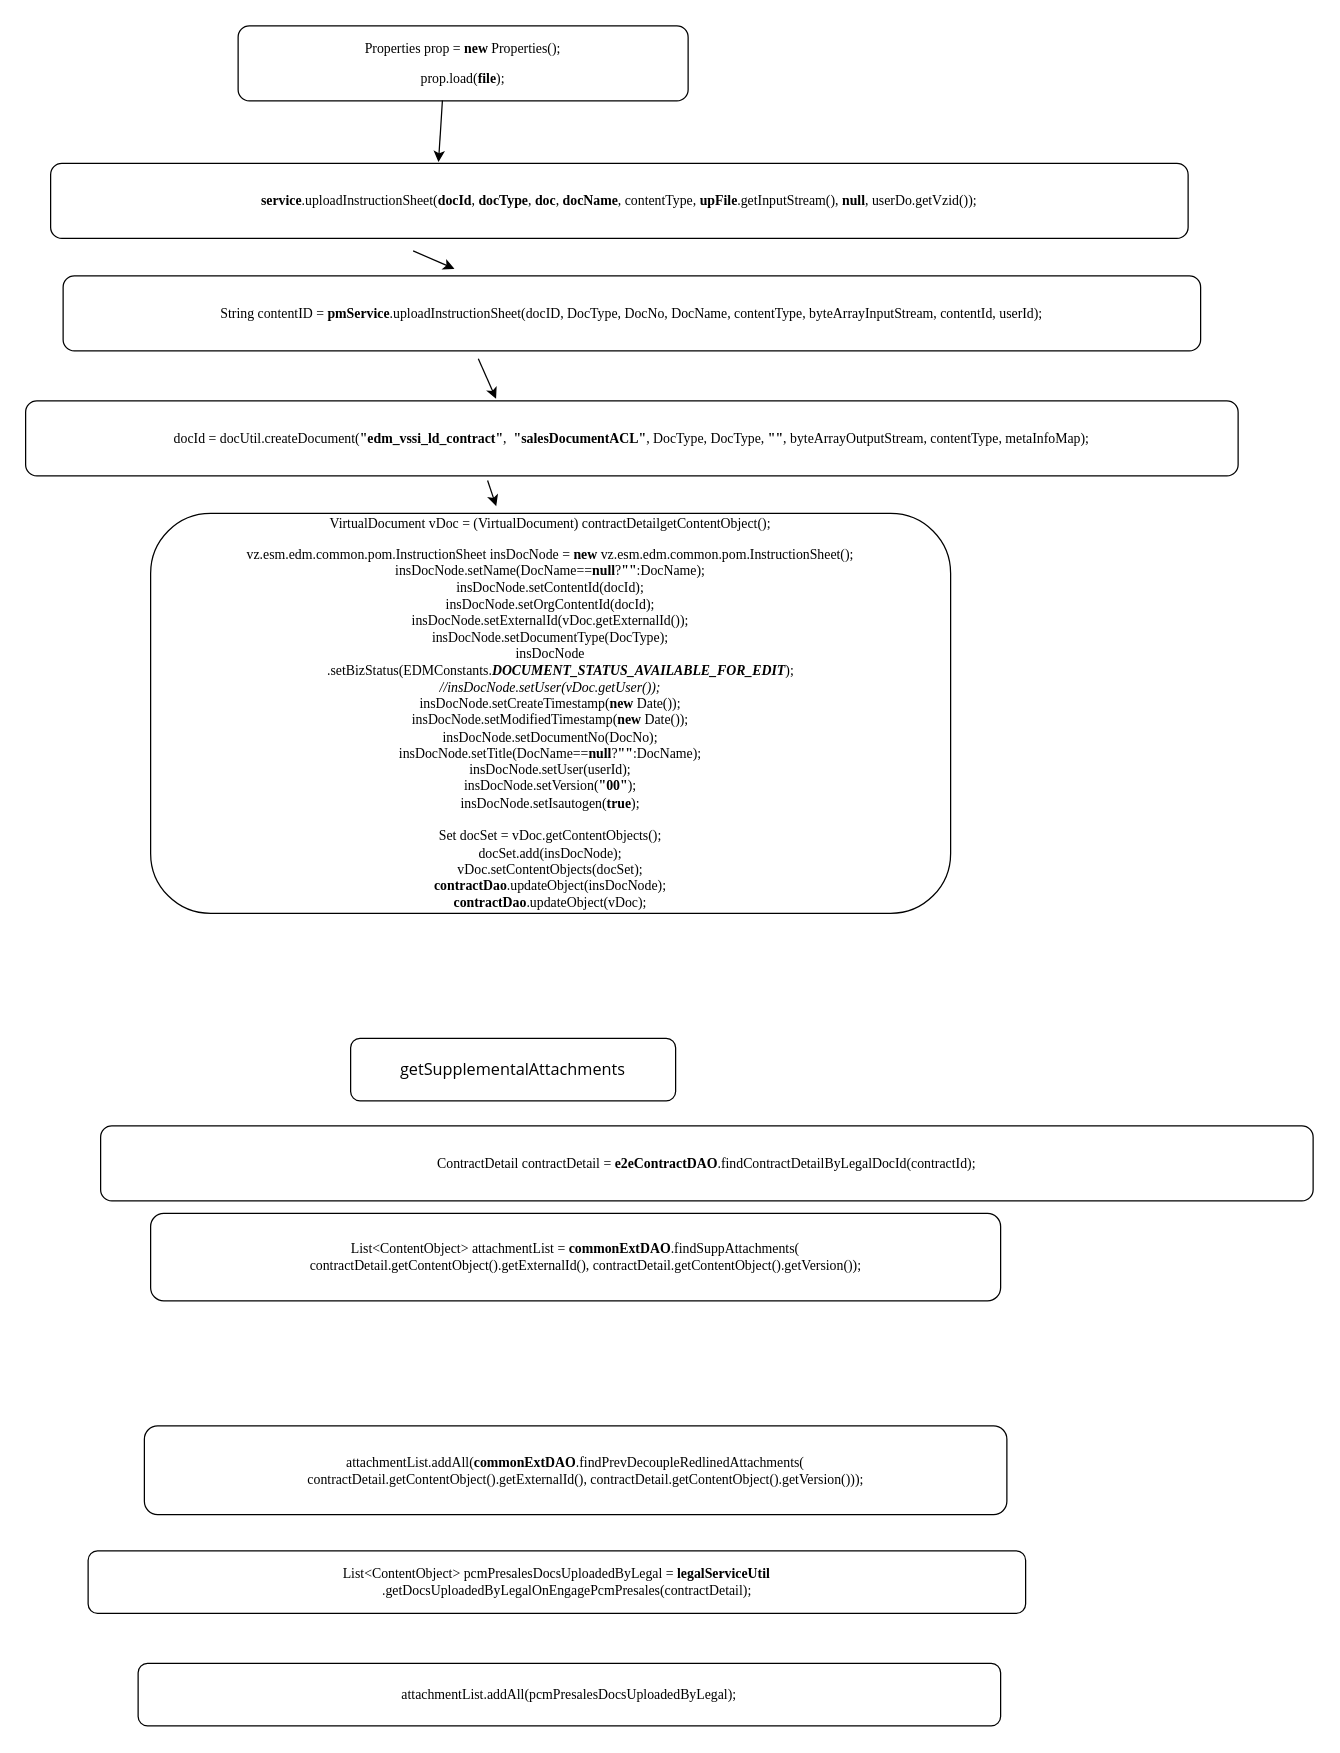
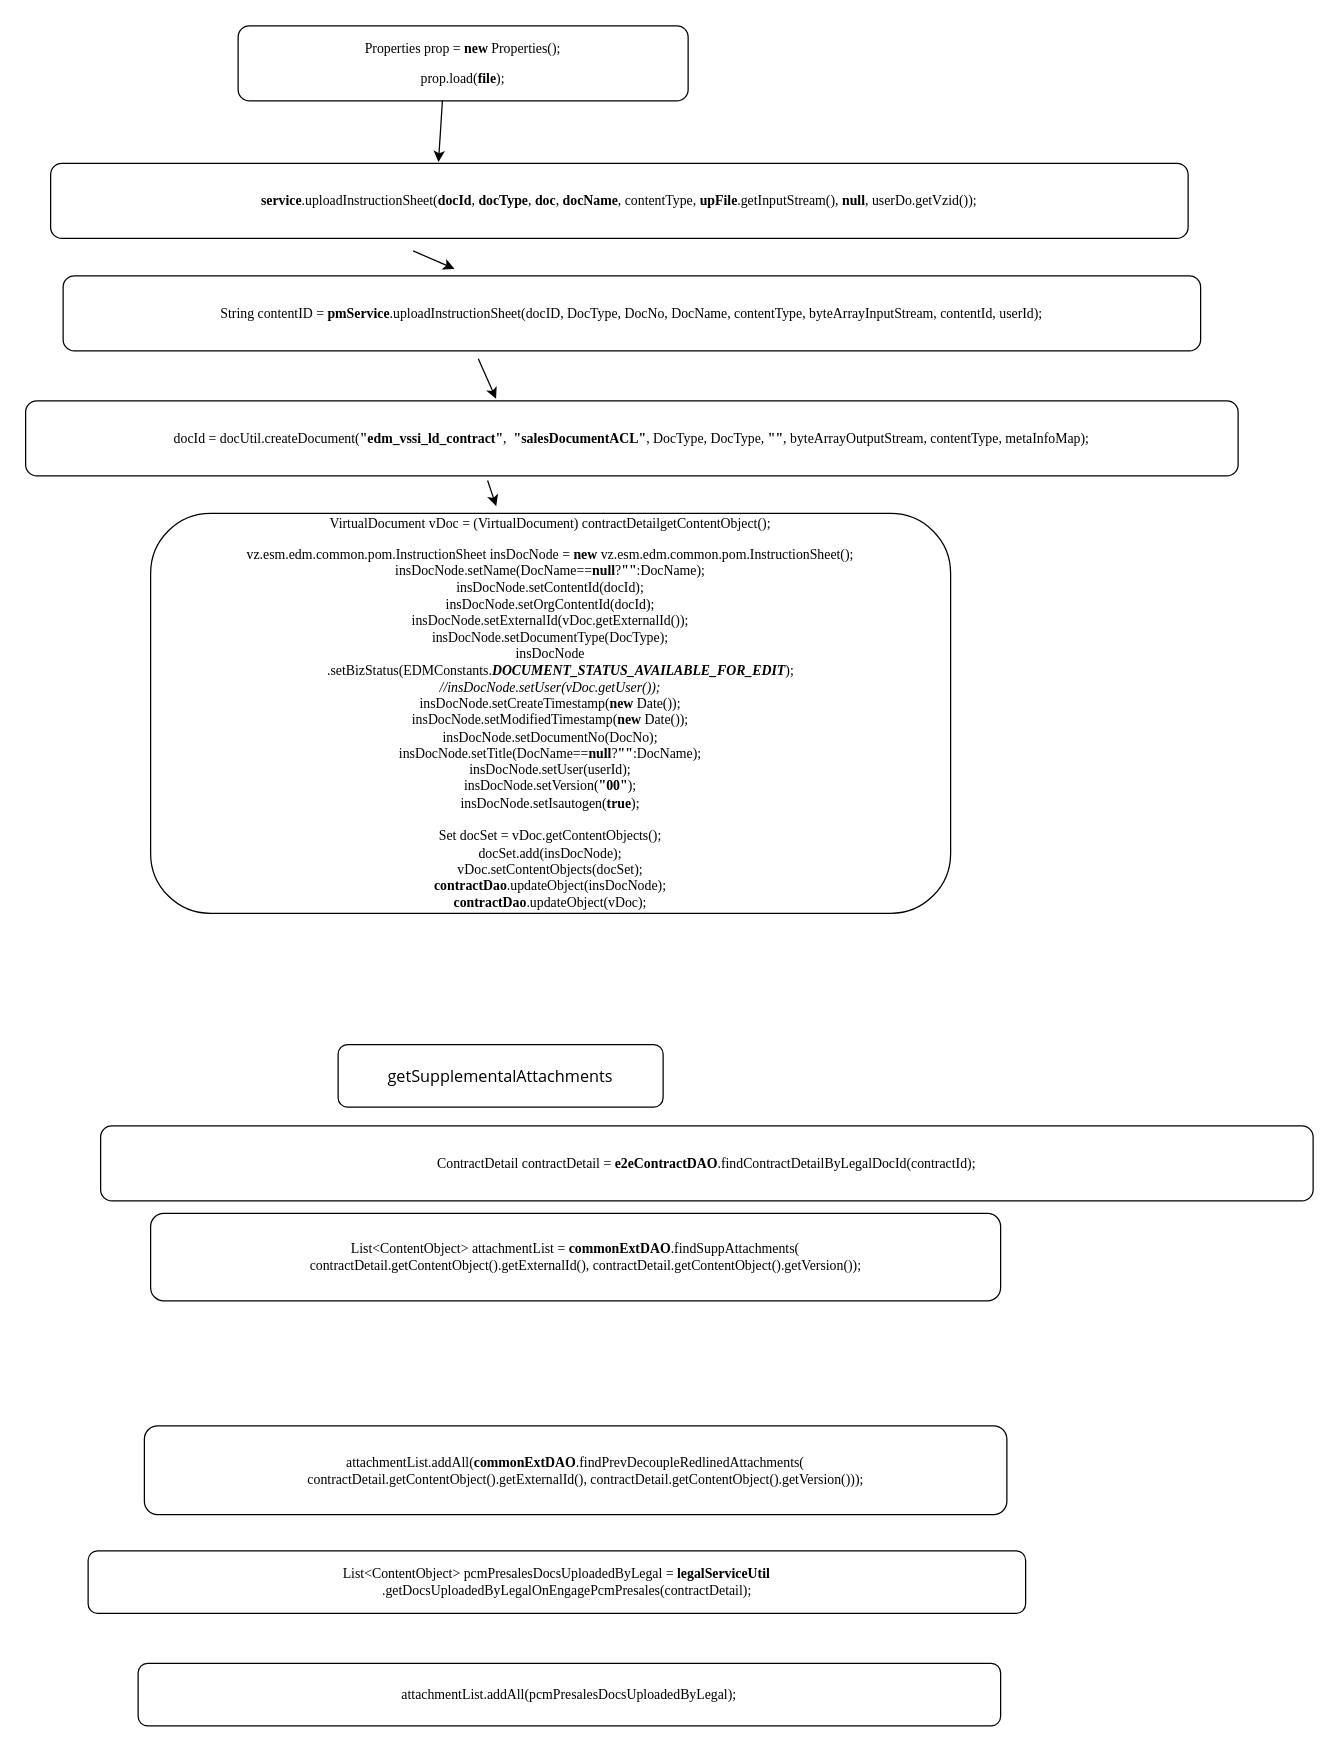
- <mxCell id="11" value="&lt;span style=&quot;font-family: &amp;#34;open sans&amp;#34; , sans-serif ; font-size: 13px&quot;&gt;getSupplementalAttachments&lt;/span&gt;" style="rounded=1;whiteSpace=wrap;html=1;" vertex="1" parent="1"><mxGeometry x="280" y="830" width="260" height="50" as="geometry" /></mxCell>
+ <mxCell id="11" value="&lt;span style=&quot;font-family: &amp;#34;open sans&amp;#34; , sans-serif ; font-size: 13px&quot;&gt;getSupplementalAttachments&lt;/span&gt;" style="rounded=1;whiteSpace=wrap;html=1;" vertex="1" parent="1"><mxGeometry x="270" y="835" width="260" height="50" as="geometry" /></mxCell>
